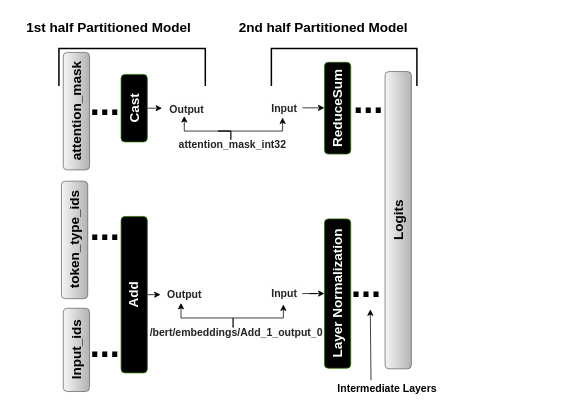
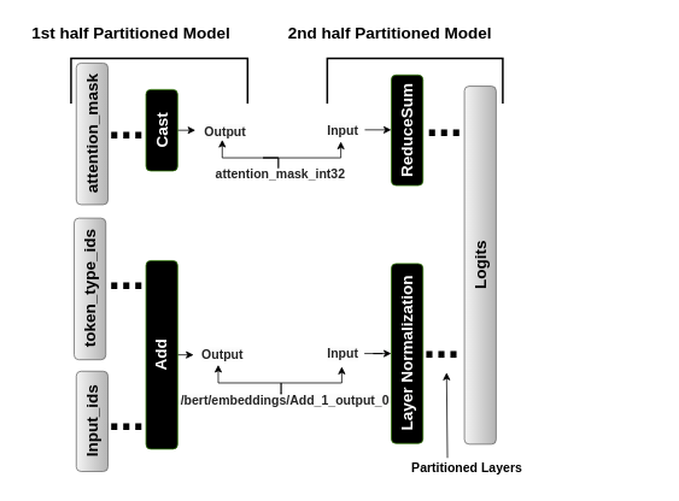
- <mxCell id="19" value="&lt;font style=&quot;font-size: 14px;&quot;&gt;Intermediate Layers&lt;/font&gt;" style="text;html=1;align=center;verticalAlign=middle;resizable=0;points=[];autosize=1;strokeColor=none;fillColor=none;fontSize=14;fontStyle=1" parent="1" vertex="1"><mxGeometry x="443.75" y="502.49" width="142" height="29" as="geometry" /></mxCell>
+ <mxCell id="19" value="&lt;font style=&quot;font-size: 14px;&quot;&gt;Partitioned Layers&lt;/font&gt;" style="text;html=1;align=center;verticalAlign=middle;resizable=0;points=[];autosize=1;strokeColor=none;fillColor=none;fontSize=14;fontStyle=1" parent="1" vertex="1"><mxGeometry x="443.75" y="502.49" width="142" height="29" as="geometry" /></mxCell>
